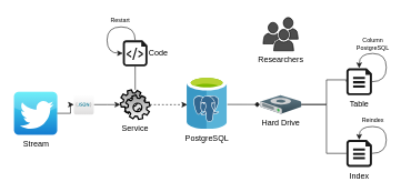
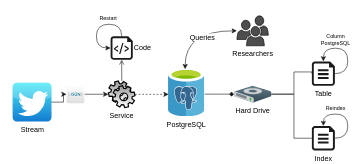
+ <mxCell id="23" style="edgeStyle=orthogonalEdgeStyle;curved=1;orthogonalLoop=1;jettySize=auto;html=1;entryX=0.465;entryY=0.01;entryDx=0;entryDy=0;entryPerimeter=0;endArrow=classic;endFill=1;strokeColor=#1A1A1A;fillColor=#4D4D4D;fontSize=12;startArrow=classic;startFill=1;" edge="1" parent="1" source="25" target="9"><mxGeometry relative="1" as="geometry" /></mxCell>
+ <mxCell id="24" value="Queries" style="text;html=1;align=center;verticalAlign=middle;resizable=0;points=[];labelBackgroundColor=#ffffff;fontSize=12;" vertex="1" connectable="0" parent="23"><mxGeometry x="-0.223" y="11" relative="1" as="geometry"><mxPoint as="offset" /></mxGeometry></mxCell>
- <mxCell id="13" style="edgeStyle=orthogonalEdgeStyle;rounded=0;orthogonalLoop=1;jettySize=auto;html=1;entryX=0.5;entryY=1;entryDx=0;entryDy=0;entryPerimeter=0;endArrow=none;endFill=0;strokeColor=#1A1A1A;fillColor=#4D4D4D;" edge="1" parent="1" source="14" target="11"><mxGeometry relative="1" as="geometry" /></mxCell>
+ <mxCell id="13" style="edgeStyle=orthogonalEdgeStyle;rounded=0;orthogonalLoop=1;jettySize=auto;html=1;entryX=0.5;entryY=1;entryDx=0;entryDy=0;entryPerimeter=0;endArrow=open;endFill=0;strokeColor=#1A1A1A;fillColor=#4D4D4D;" edge="1" parent="1" source="14" target="11"><mxGeometry relative="1" as="geometry" /></mxCell>
